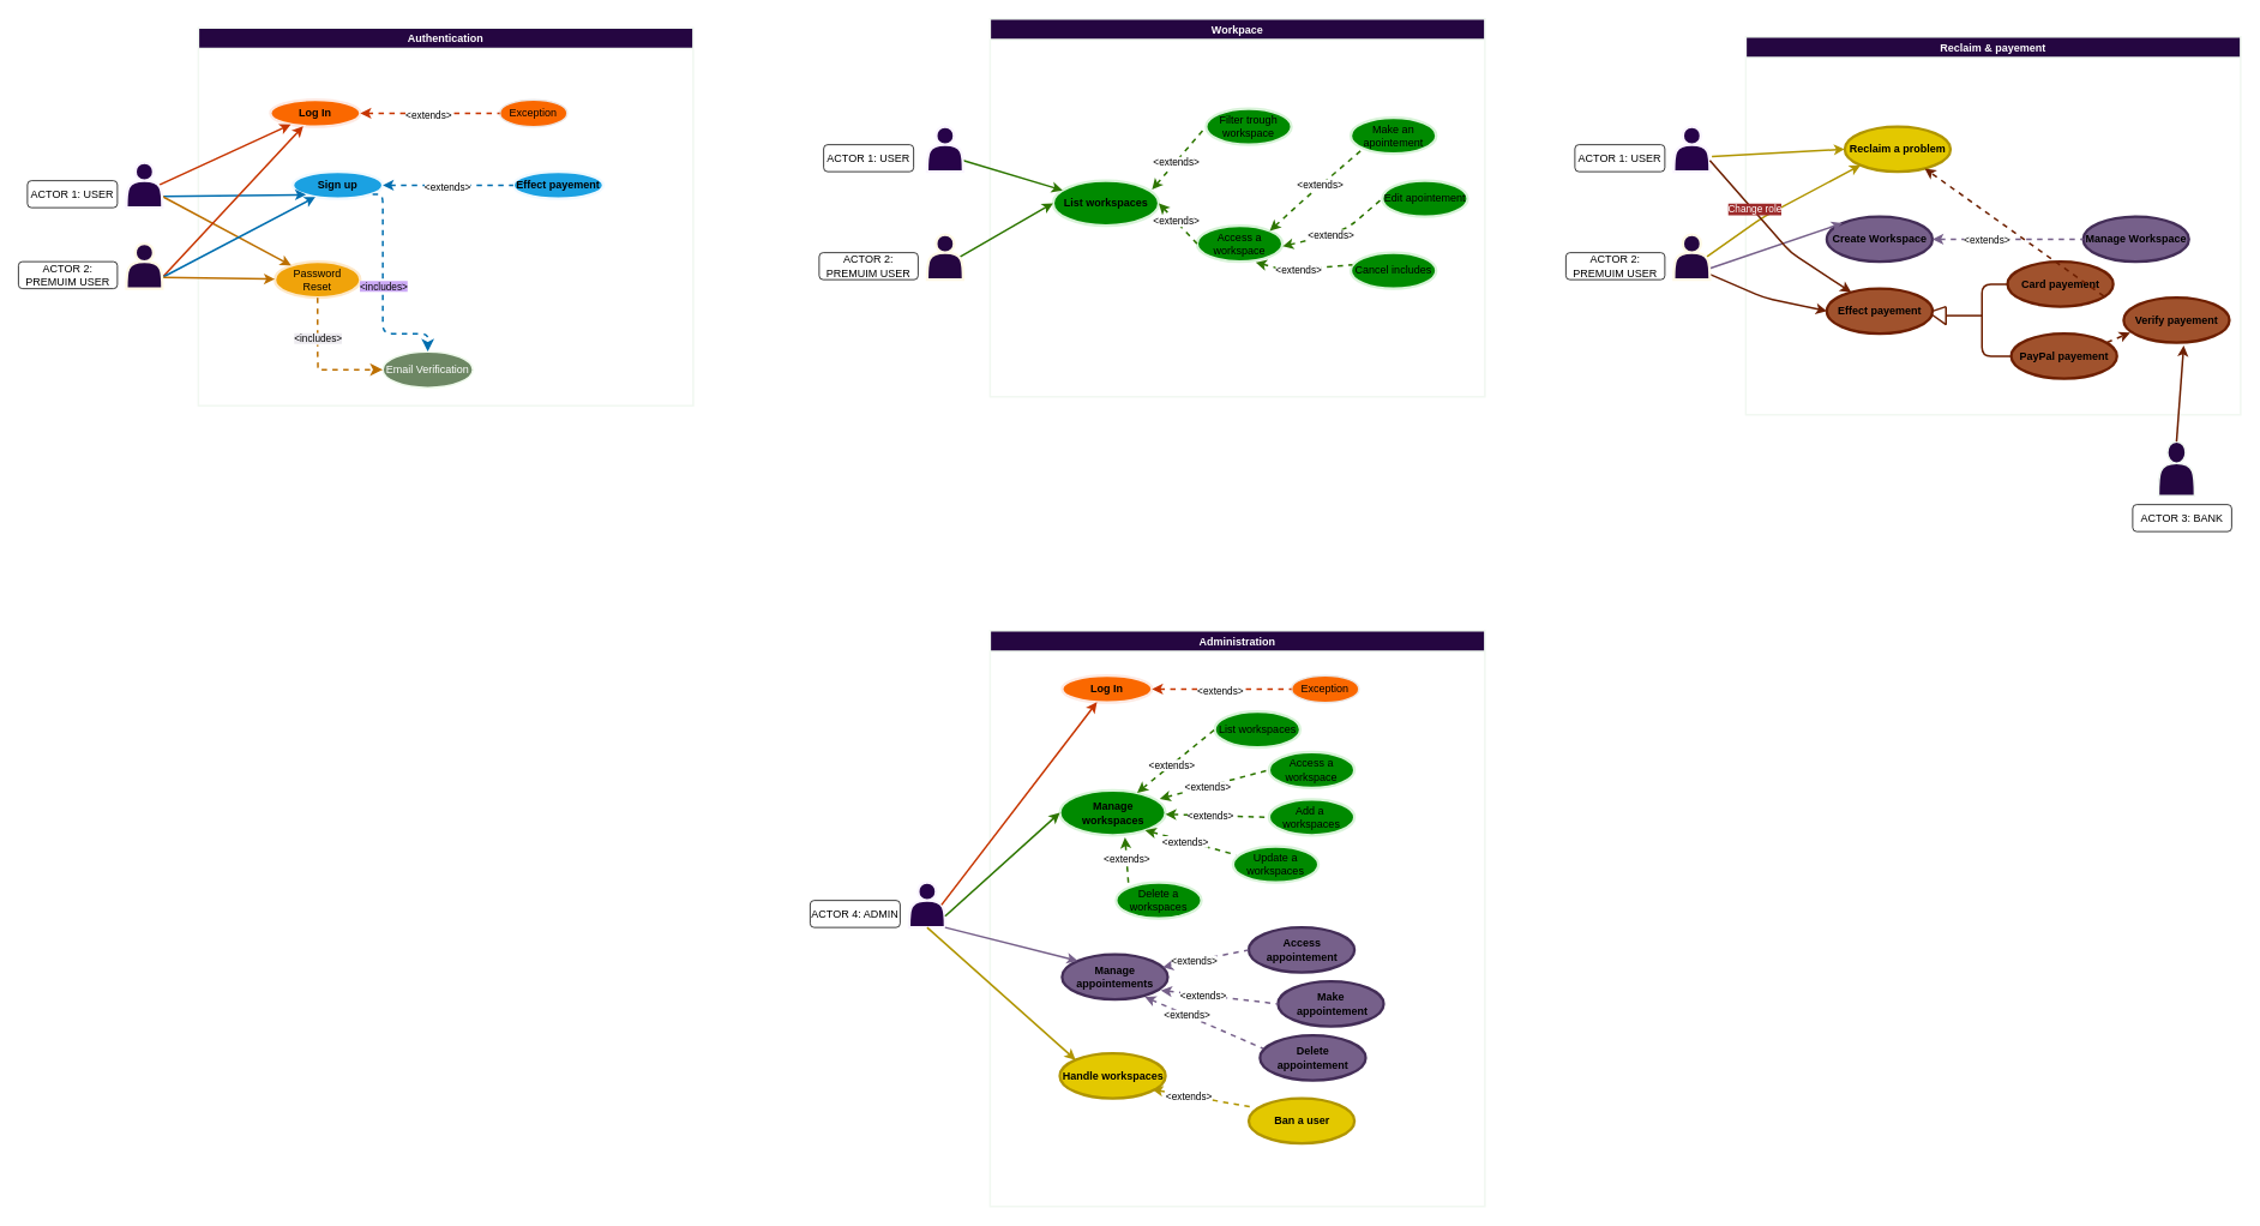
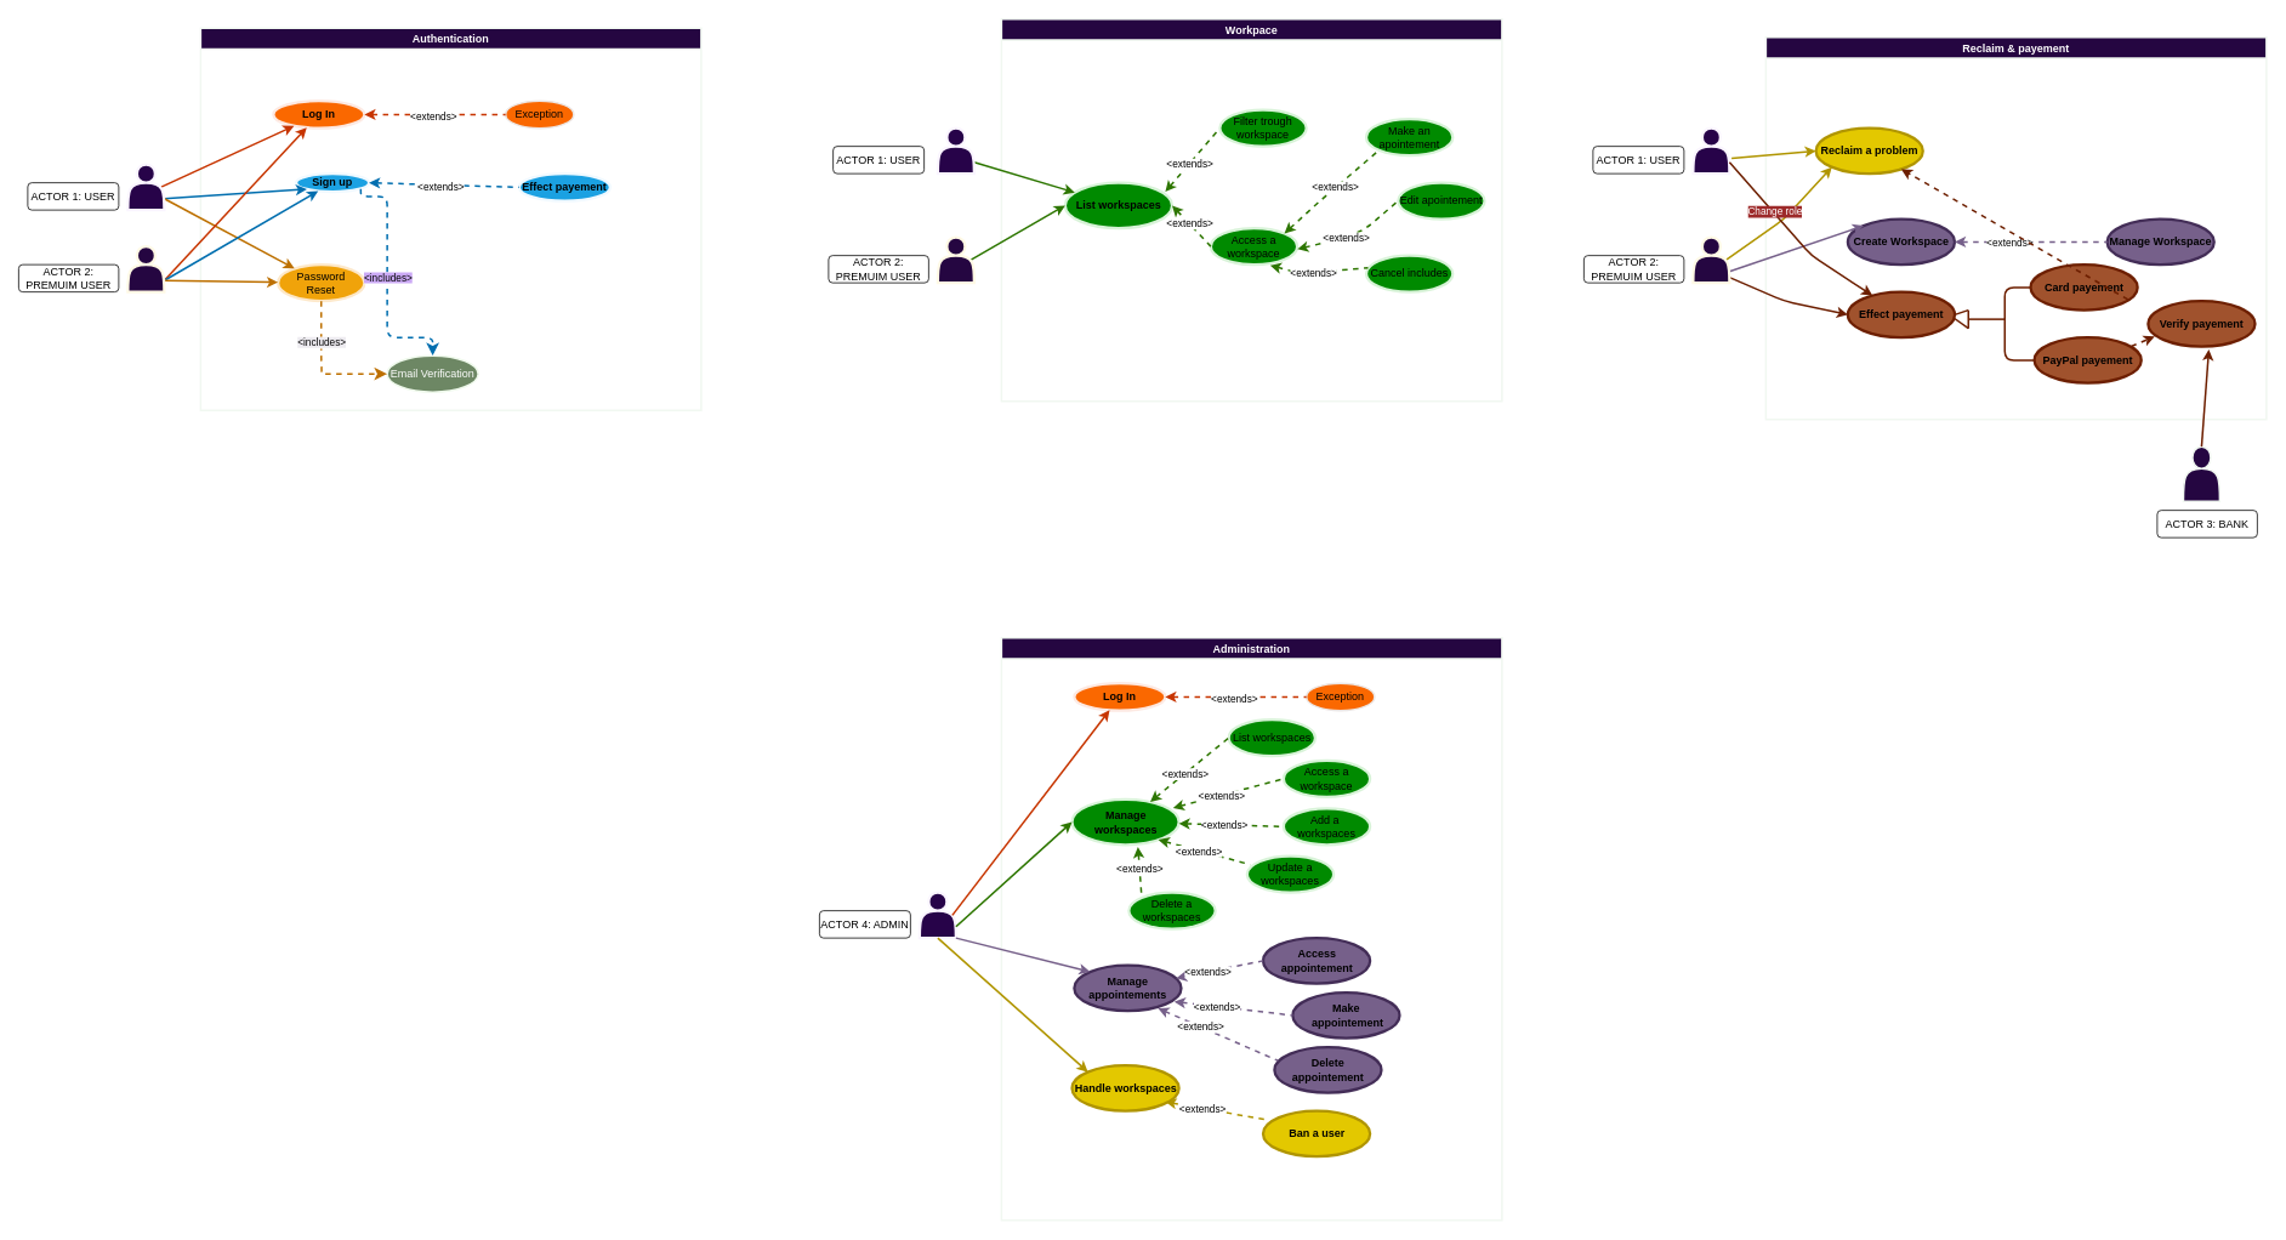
- <mxCell id="59" value="&lt;font color=&quot;#000000&quot;&gt;&lt;b&gt;Reclaim a problem&lt;/b&gt;&lt;/font&gt;" style="ellipse;whiteSpace=wrap;html=1;align=center;newEdgeStyle={&quot;edgeStyle&quot;:&quot;entityRelationEdgeStyle&quot;,&quot;startArrow&quot;:&quot;none&quot;,&quot;endArrow&quot;:&quot;none&quot;,&quot;segment&quot;:10,&quot;curved&quot;:1,&quot;sourcePerimeterSpacing&quot;:0,&quot;targetPerimeterSpacing&quot;:0};treeFolding=1;treeMoving=1;fillColor=#e3c800;fontColor=#000000;strokeColor=#B09500;strokeWidth=3;" parent="50" vertex="1"><mxGeometry x="110" y="100" width="117.5" height="50" as="geometry" /></mxCell>
+ <mxCell id="59" value="&lt;font color=&quot;#000000&quot;&gt;&lt;b&gt;Reclaim a problem&lt;/b&gt;&lt;/font&gt;" style="ellipse;whiteSpace=wrap;html=1;align=center;newEdgeStyle={&quot;edgeStyle&quot;:&quot;entityRelationEdgeStyle&quot;,&quot;startArrow&quot;:&quot;none&quot;,&quot;endArrow&quot;:&quot;none&quot;,&quot;segment&quot;:10,&quot;curved&quot;:1,&quot;sourcePerimeterSpacing&quot;:0,&quot;targetPerimeterSpacing&quot;:0};treeFolding=1;treeMoving=1;fillColor=#e3c800;fontColor=#000000;strokeColor=#B09500;strokeWidth=3;" parent="50" vertex="1"><mxGeometry x="55" y="100" width="117.5" height="50" as="geometry" /></mxCell>
- <mxCell id="4" value="&lt;font color=&quot;#000000&quot;&gt;&lt;b&gt;Sign up&lt;/b&gt;&lt;/font&gt;" style="ellipse;whiteSpace=wrap;html=1;align=center;newEdgeStyle={&quot;edgeStyle&quot;:&quot;entityRelationEdgeStyle&quot;,&quot;startArrow&quot;:&quot;none&quot;,&quot;endArrow&quot;:&quot;none&quot;,&quot;segment&quot;:10,&quot;curved&quot;:1,&quot;sourcePerimeterSpacing&quot;:0,&quot;targetPerimeterSpacing&quot;:0};treeFolding=1;treeMoving=1;fillColor=#1ba1e2;fontColor=#ffffff;strokeColor=#f0f9ff;strokeWidth=3;" parent="2" vertex="1"><mxGeometry x="105" y="160" width="100" height="30" as="geometry" /></mxCell>
+ <mxCell id="4" value="&lt;font color=&quot;#000000&quot;&gt;&lt;b&gt;Sign up&lt;/b&gt;&lt;/font&gt;" style="ellipse;whiteSpace=wrap;html=1;align=center;newEdgeStyle={&quot;edgeStyle&quot;:&quot;entityRelationEdgeStyle&quot;,&quot;startArrow&quot;:&quot;none&quot;,&quot;endArrow&quot;:&quot;none&quot;,&quot;segment&quot;:10,&quot;curved&quot;:1,&quot;sourcePerimeterSpacing&quot;:0,&quot;targetPerimeterSpacing&quot;:0};treeFolding=1;treeMoving=1;fillColor=#1ba1e2;fontColor=#ffffff;strokeColor=#f0f9ff;strokeWidth=3;" parent="2" vertex="1"><mxGeometry x="105" y="160" width="80" height="20" as="geometry" /></mxCell>
